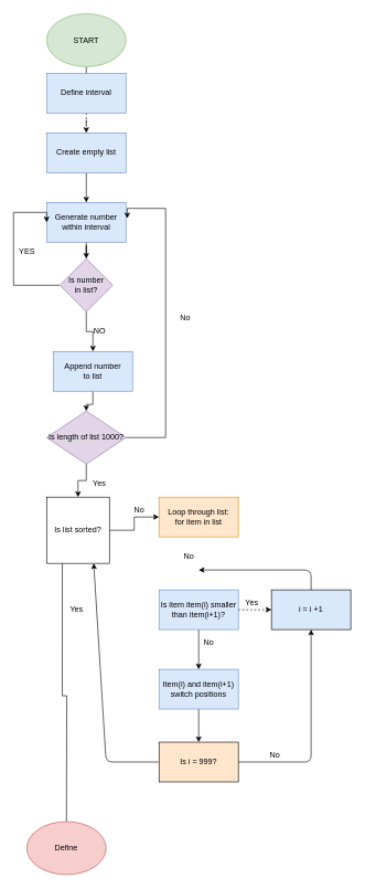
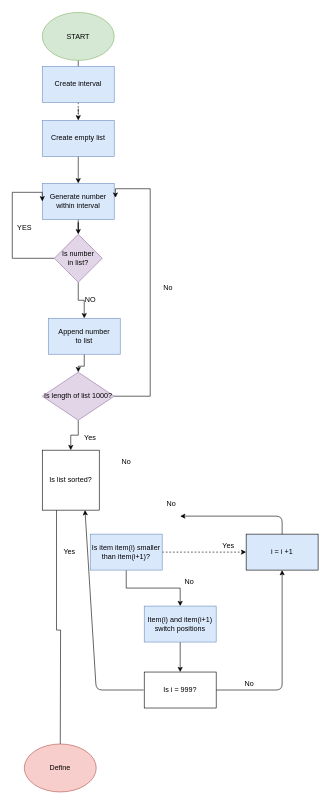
- <mxCell id="16" value="Define interval" style="rounded=0;whiteSpace=wrap;html=1;fillColor=#dae8fc;strokeColor=#6c8ebf;" vertex="1" parent="1"><mxGeometry x="70" y="110" width="120" height="60" as="geometry" /></mxCell>
+ <mxCell id="16" value="Create interval" style="rounded=0;whiteSpace=wrap;html=1;fillColor=#dae8fc;strokeColor=#6c8ebf;" vertex="1" parent="1"><mxGeometry x="70" y="110" width="120" height="60" as="geometry" /></mxCell>
- <mxCell id="19" value="Loop through list:&lt;br&gt;for item in list" style="whiteSpace=wrap;html=1;fillColor=#ffe6cc;strokeColor=#d79b00;" vertex="1" parent="1"><mxGeometry x="240" y="750" width="120" height="60" as="geometry" /></mxCell>
- <mxCell id="32" value="" style="edgeStyle=orthogonalEdgeStyle;rounded=0;orthogonalLoop=1;jettySize=auto;html=1;" edge="1" parent="1" source="33" target="19"><mxGeometry relative="1" as="geometry" /></mxCell>
- <mxCell id="25" value="Is item item(i) smaller than item(i+1)?" style="whiteSpace=wrap;html=1;fillColor=#dae8fc;strokeColor=#6c8ebf;" vertex="1" parent="1"><mxGeometry x="240" y="890" width="120" height="60" as="geometry" /></mxCell>
+ <mxCell id="25" value="Is item item(i) smaller than item(i+1)?" style="whiteSpace=wrap;html=1;fillColor=#dae8fc;strokeColor=#6c8ebf;" vertex="1" parent="1"><mxGeometry x="150" y="890" width="120" height="60" as="geometry" /></mxCell>
- <mxCell id="40" value="Is i = 999?" style="whiteSpace=wrap;html=1;fillColor=#ffe6cc;" vertex="1" parent="1"><mxGeometry x="240" y="1120" width="120" height="60" as="geometry" /></mxCell>
+ <mxCell id="40" value="Is i = 999?" style="whiteSpace=wrap;html=1;" vertex="1" parent="1"><mxGeometry x="240" y="1120" width="120" height="60" as="geometry" /></mxCell>
